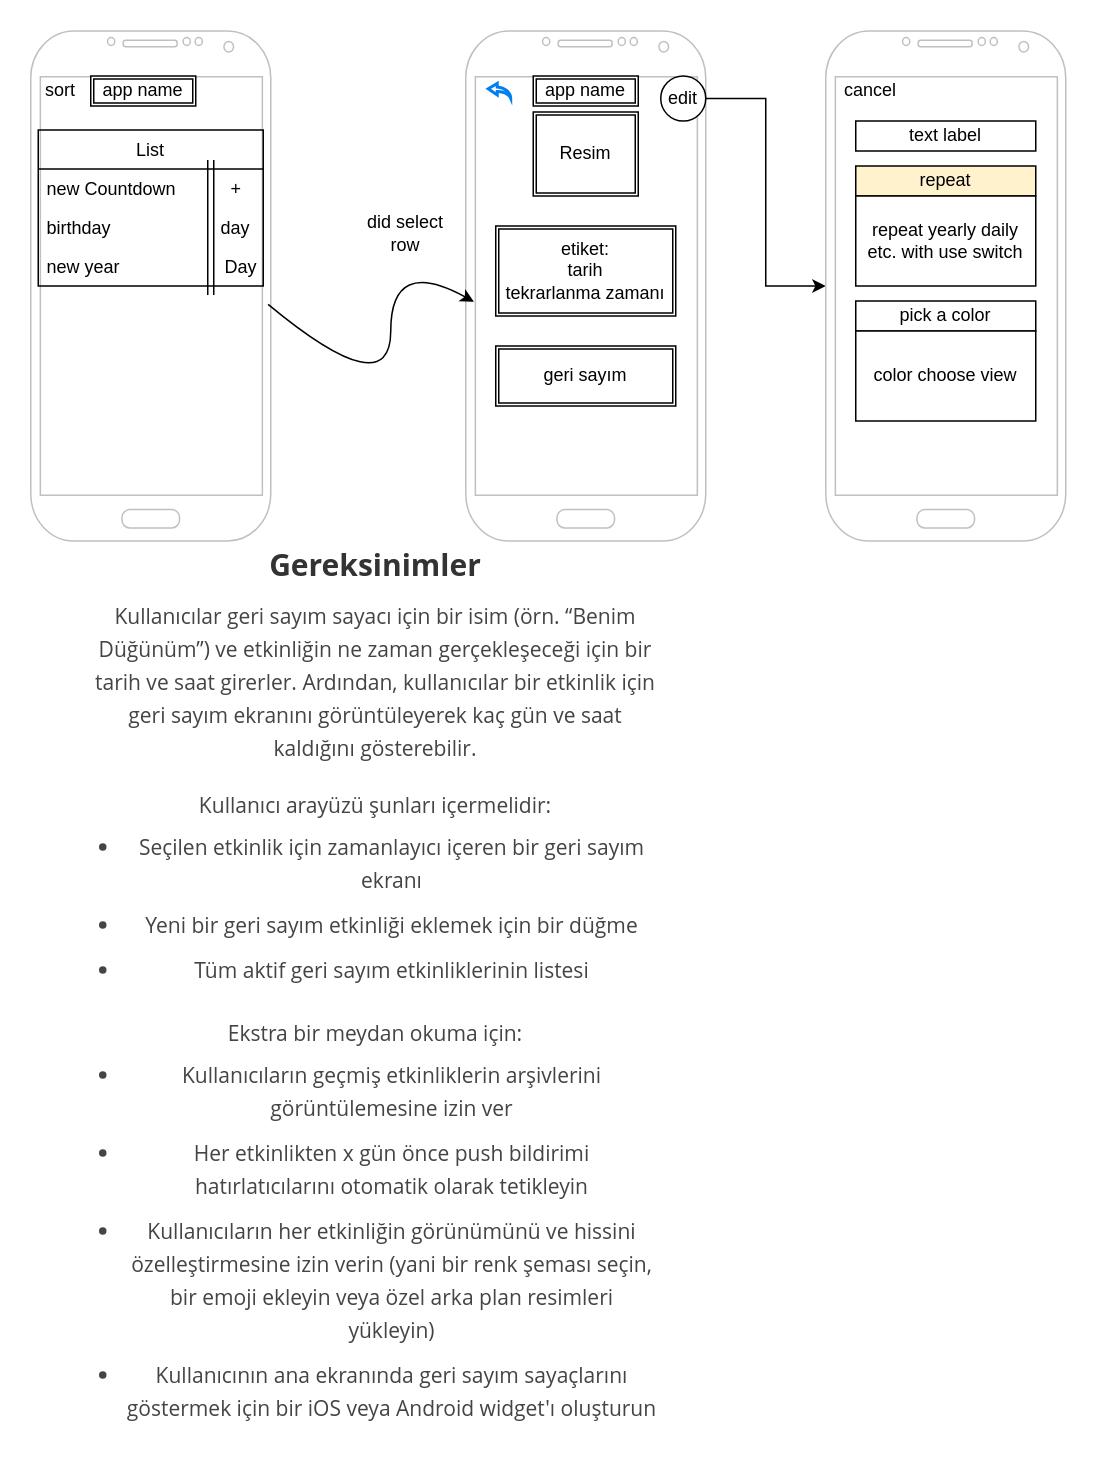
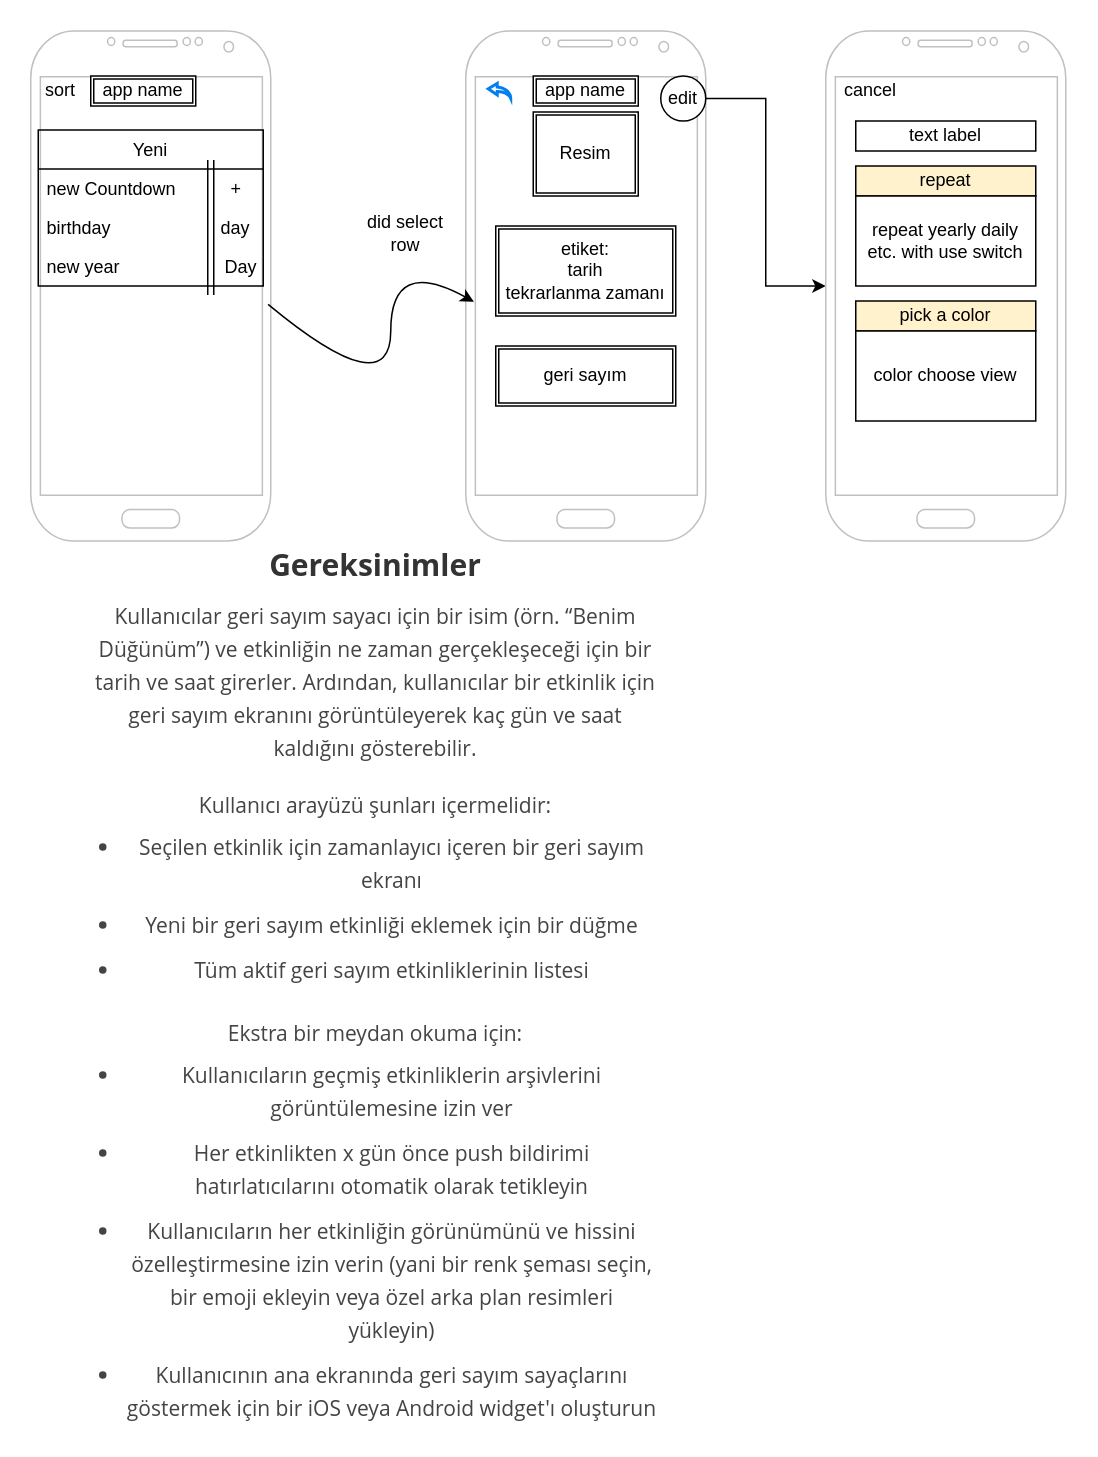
- <mxCell id="5" value="List" style="swimlane;fontStyle=0;childLayout=stackLayout;horizontal=1;startSize=26;fillColor=none;horizontalStack=0;resizeParent=1;resizeParentMax=0;resizeLast=0;collapsible=1;marginBottom=0;" vertex="1" parent="1"><mxGeometry x="25" y="86" width="150" height="104" as="geometry" /></mxCell>
+ <mxCell id="5" value="Yeni" style="swimlane;fontStyle=0;childLayout=stackLayout;horizontal=1;startSize=26;fillColor=none;horizontalStack=0;resizeParent=1;resizeParentMax=0;resizeLast=0;collapsible=1;marginBottom=0;" vertex="1" parent="1"><mxGeometry x="25" y="86" width="150" height="104" as="geometry" /></mxCell>
- <mxCell id="22" value="pick a color" style="rounded=0;whiteSpace=wrap;html=1;" vertex="1" parent="1"><mxGeometry x="570" y="200" width="120" height="20" as="geometry" /></mxCell>
+ <mxCell id="22" value="pick a color" style="rounded=0;whiteSpace=wrap;html=1;fillColor=#fff2cc;" vertex="1" parent="1"><mxGeometry x="570" y="200" width="120" height="20" as="geometry" /></mxCell>
